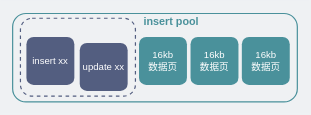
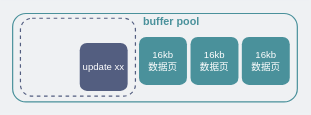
- <mxCell id="3" value="&lt;font size=&quot;1&quot; color=&quot;#4a919b&quot;&gt;&lt;b style=&quot;font-size: 18px&quot;&gt;insert pool&lt;/b&gt;&lt;/font&gt;" style="text;html=1;strokeColor=none;fillColor=none;align=center;verticalAlign=middle;whiteSpace=wrap;rounded=0;" parent="1" vertex="1"><mxGeometry x="231" y="20" width="107.5" height="32.5" as="geometry" /></mxCell>
+ <mxCell id="3" value="&lt;font size=&quot;1&quot; color=&quot;#4a919b&quot;&gt;&lt;b style=&quot;font-size: 18px&quot;&gt;buffer pool&lt;/b&gt;&lt;/font&gt;" style="text;html=1;strokeColor=none;fillColor=none;align=center;verticalAlign=middle;whiteSpace=wrap;rounded=0;" parent="1" vertex="1"><mxGeometry x="231" y="20" width="107.5" height="32.5" as="geometry" /></mxCell>
- <mxCell id="8" value="&lt;font color=&quot;#ffffff&quot;&gt;&lt;span style=&quot;font-size: 16px&quot;&gt;insert xx&lt;/span&gt;&lt;/font&gt;" style="whiteSpace=wrap;html=1;aspect=fixed;rounded=1;strokeColor=none;fillColor=#535E80;" vertex="1" parent="1"><mxGeometry x="43" y="61.25" width="80" height="80" as="geometry" /></mxCell>
